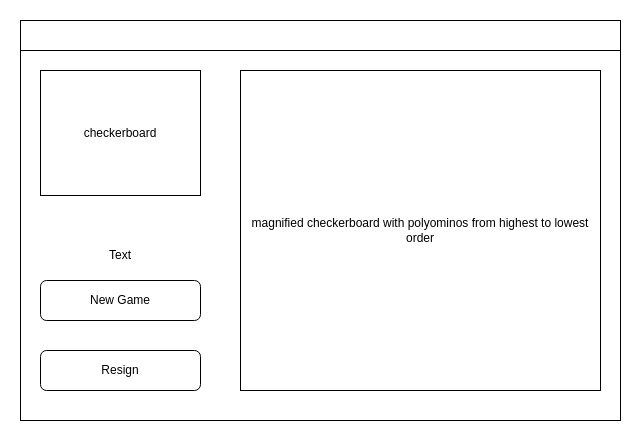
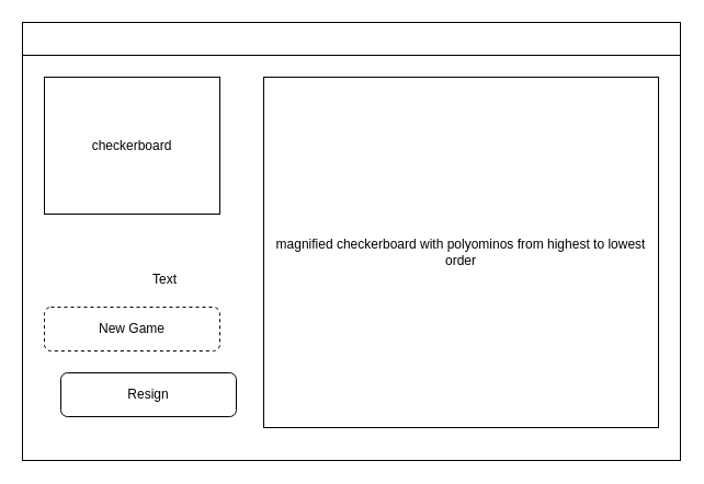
- <mxCell id="5" value="Text" style="text;html=1;strokeColor=none;fillColor=none;align=center;verticalAlign=middle;whiteSpace=wrap;rounded=0;" parent="1" vertex="1"><mxGeometry x="90" y="240" width="60" height="30" as="geometry" /></mxCell>
+ <mxCell id="5" value="Text" style="text;html=1;strokeColor=none;fillColor=none;align=center;verticalAlign=middle;whiteSpace=wrap;rounded=0;" parent="1" vertex="1"><mxGeometry x="120" y="240" width="60" height="30" as="geometry" /></mxCell>
- <mxCell id="7" value="New Game" style="rounded=1;whiteSpace=wrap;html=1;" parent="1" vertex="1"><mxGeometry x="40" y="280" width="160" height="40" as="geometry" /></mxCell>
+ <mxCell id="7" value="New Game" style="rounded=1;whiteSpace=wrap;html=1;dashed=1;" parent="1" vertex="1"><mxGeometry x="40" y="280" width="160" height="40" as="geometry" /></mxCell>
- <mxCell id="8" value="Resign" style="rounded=1;whiteSpace=wrap;html=1;" parent="1" vertex="1"><mxGeometry x="40" y="350" width="160" height="40" as="geometry" /></mxCell>
+ <mxCell id="8" value="Resign" style="rounded=1;whiteSpace=wrap;html=1;" parent="1" vertex="1"><mxGeometry x="55" y="340" width="160" height="40" as="geometry" /></mxCell>
